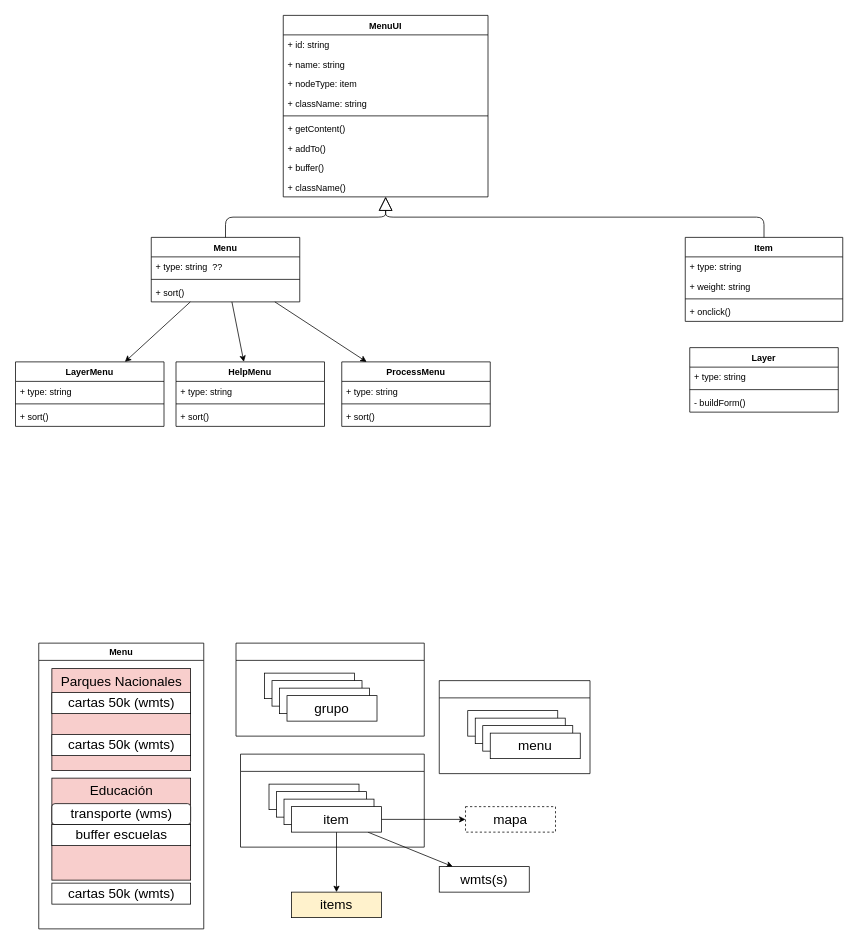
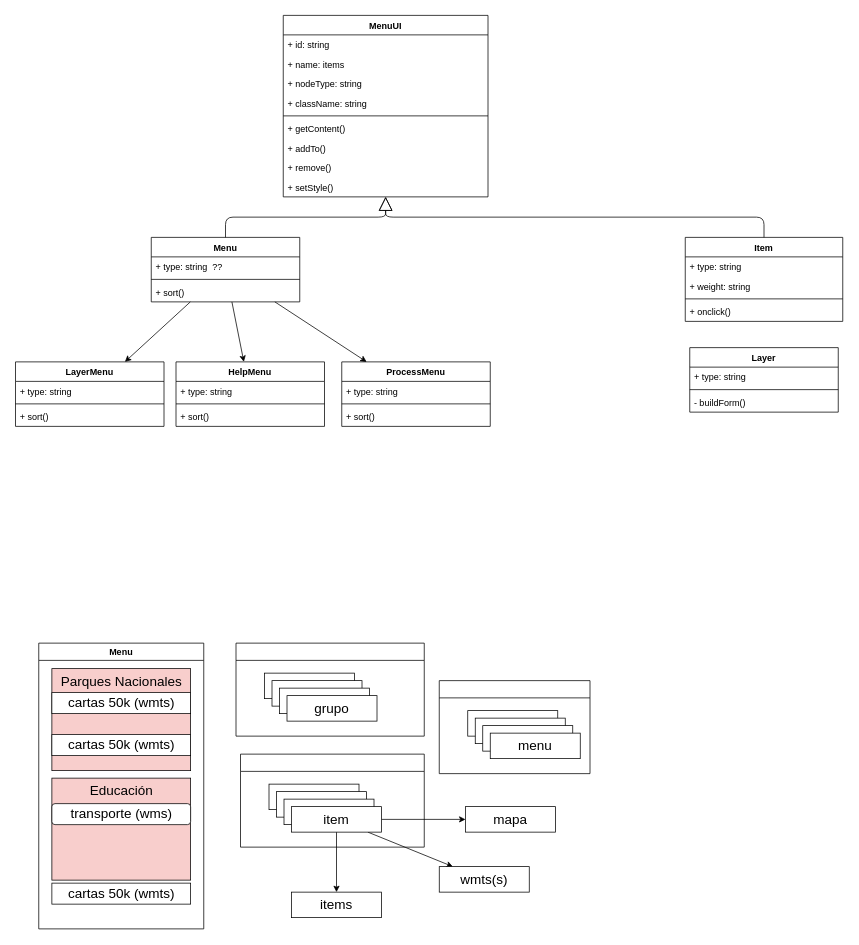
- <mxCell id="18" value="+ name: string" style="text;strokeColor=none;fillColor=none;align=left;verticalAlign=top;spacingLeft=4;spacingRight=4;overflow=hidden;rotatable=0;points=[[0,0.5],[1,0.5]];portConstraint=eastwest;" parent="16" vertex="1"><mxGeometry y="52" width="273" height="26" as="geometry" /></mxCell>
+ <mxCell id="18" value="+ name: items" style="text;strokeColor=none;fillColor=none;align=left;verticalAlign=top;spacingLeft=4;spacingRight=4;overflow=hidden;rotatable=0;points=[[0,0.5],[1,0.5]];portConstraint=eastwest;" parent="16" vertex="1"><mxGeometry y="52" width="273" height="26" as="geometry" /></mxCell>
- <mxCell id="19" value="+ nodeType: item" style="text;strokeColor=none;fillColor=none;align=left;verticalAlign=top;spacingLeft=4;spacingRight=4;overflow=hidden;rotatable=0;points=[[0,0.5],[1,0.5]];portConstraint=eastwest;" parent="16" vertex="1"><mxGeometry y="78" width="273" height="26" as="geometry" /></mxCell>
+ <mxCell id="19" value="+ nodeType: string" style="text;strokeColor=none;fillColor=none;align=left;verticalAlign=top;spacingLeft=4;spacingRight=4;overflow=hidden;rotatable=0;points=[[0,0.5],[1,0.5]];portConstraint=eastwest;" parent="16" vertex="1"><mxGeometry y="78" width="273" height="26" as="geometry" /></mxCell>
- <mxCell id="24" value="+ buffer()" style="text;strokeColor=none;fillColor=none;align=left;verticalAlign=top;spacingLeft=4;spacingRight=4;overflow=hidden;rotatable=0;points=[[0,0.5],[1,0.5]];portConstraint=eastwest;" parent="16" vertex="1"><mxGeometry y="190" width="273" height="26" as="geometry" /></mxCell>
+ <mxCell id="24" value="+ remove()" style="text;strokeColor=none;fillColor=none;align=left;verticalAlign=top;spacingLeft=4;spacingRight=4;overflow=hidden;rotatable=0;points=[[0,0.5],[1,0.5]];portConstraint=eastwest;" parent="16" vertex="1"><mxGeometry y="190" width="273" height="26" as="geometry" /></mxCell>
- <mxCell id="25" value="+ className()" style="text;strokeColor=none;fillColor=none;align=left;verticalAlign=top;spacingLeft=4;spacingRight=4;overflow=hidden;rotatable=0;points=[[0,0.5],[1,0.5]];portConstraint=eastwest;" parent="16" vertex="1"><mxGeometry y="216" width="273" height="26" as="geometry" /></mxCell>
+ <mxCell id="25" value="+ setStyle()" style="text;strokeColor=none;fillColor=none;align=left;verticalAlign=top;spacingLeft=4;spacingRight=4;overflow=hidden;rotatable=0;points=[[0,0.5],[1,0.5]];portConstraint=eastwest;" parent="16" vertex="1"><mxGeometry y="216" width="273" height="26" as="geometry" /></mxCell>
- <mxCell id="54" value="mapa" style="rounded=0;whiteSpace=wrap;html=1;fontSize=18;dashed=1;" parent="1" vertex="1"><mxGeometry x="620" y="1075" width="120" height="34" as="geometry" /></mxCell>
+ <mxCell id="54" value="mapa" style="rounded=0;whiteSpace=wrap;html=1;fontSize=18;" parent="1" vertex="1"><mxGeometry x="620" y="1075" width="120" height="34" as="geometry" /></mxCell>
- <mxCell id="32" value="buffer escuelas" style="rounded=0;whiteSpace=wrap;html=1;fontSize=18;" parent="26" vertex="1"><mxGeometry x="17.5" y="242" width="185" height="28" as="geometry" /></mxCell>
- <mxCell id="53" value="items" style="rounded=0;whiteSpace=wrap;html=1;fontSize=18;fillColor=#fff2cc;" parent="1" vertex="1"><mxGeometry x="388" y="1189" width="120" height="34" as="geometry" /></mxCell>
+ <mxCell id="53" value="items" style="rounded=0;whiteSpace=wrap;html=1;fontSize=18;" parent="1" vertex="1"><mxGeometry x="388" y="1189" width="120" height="34" as="geometry" /></mxCell>
